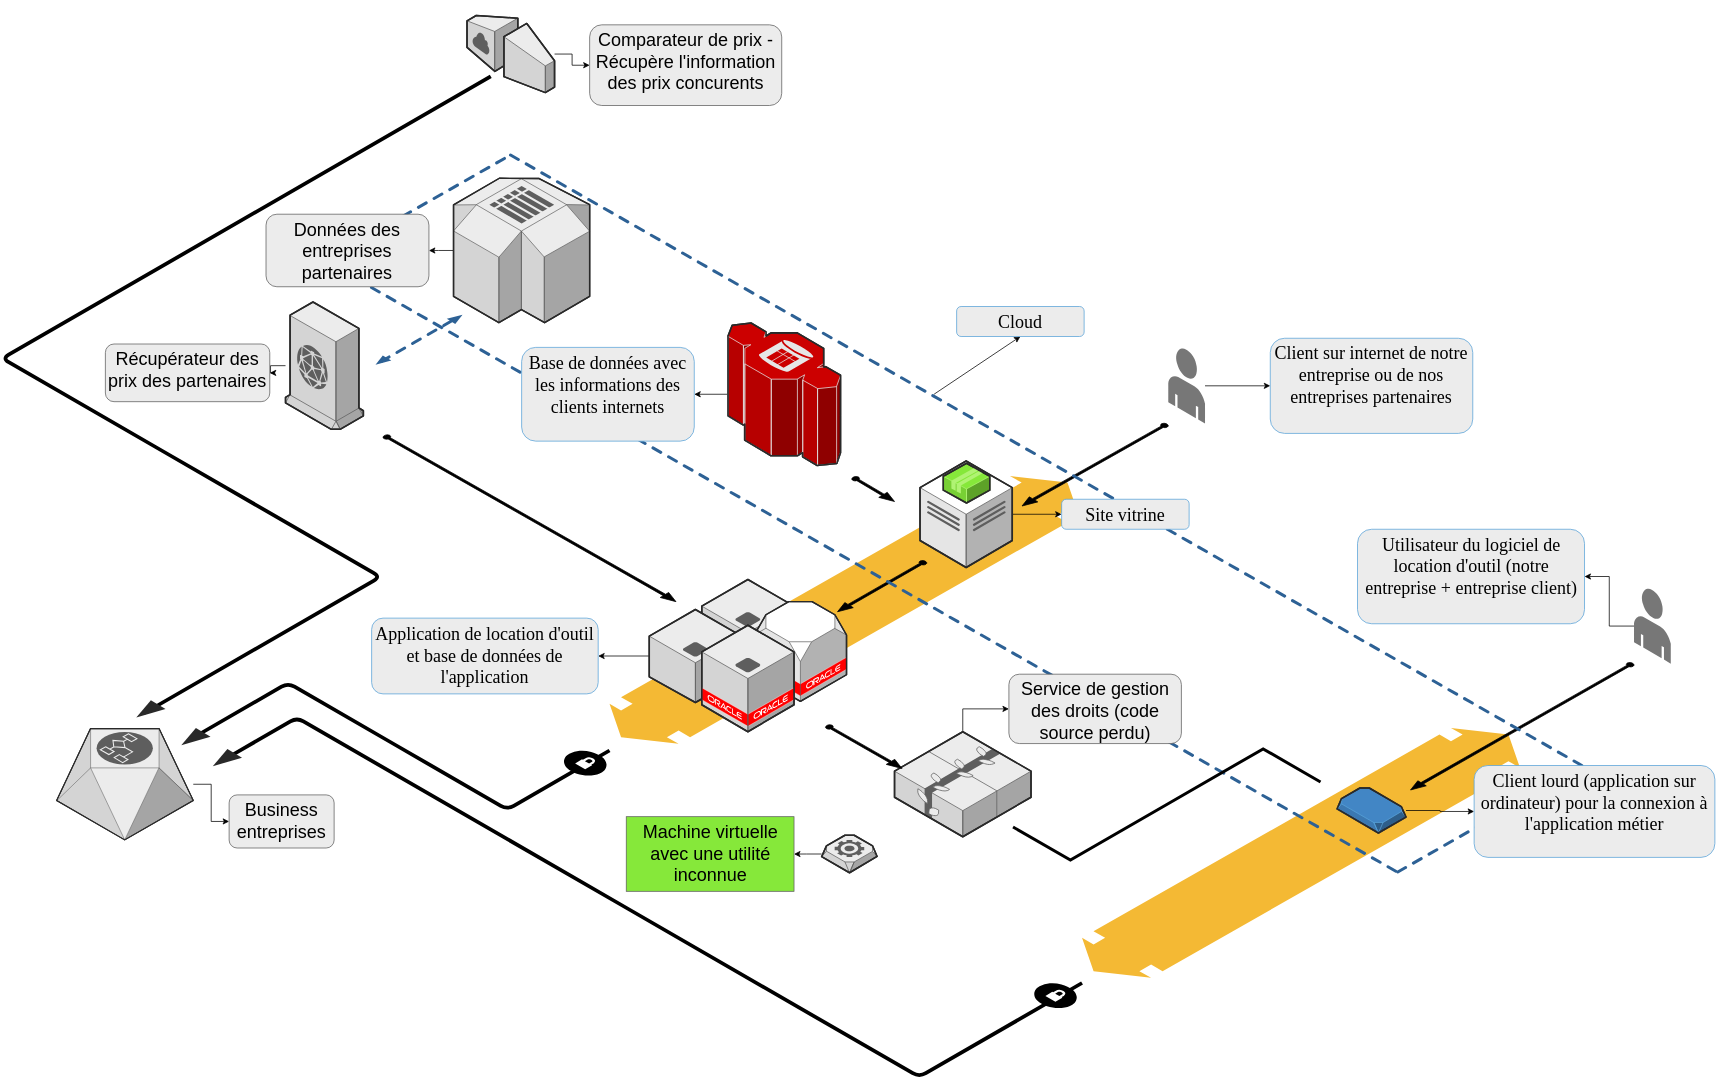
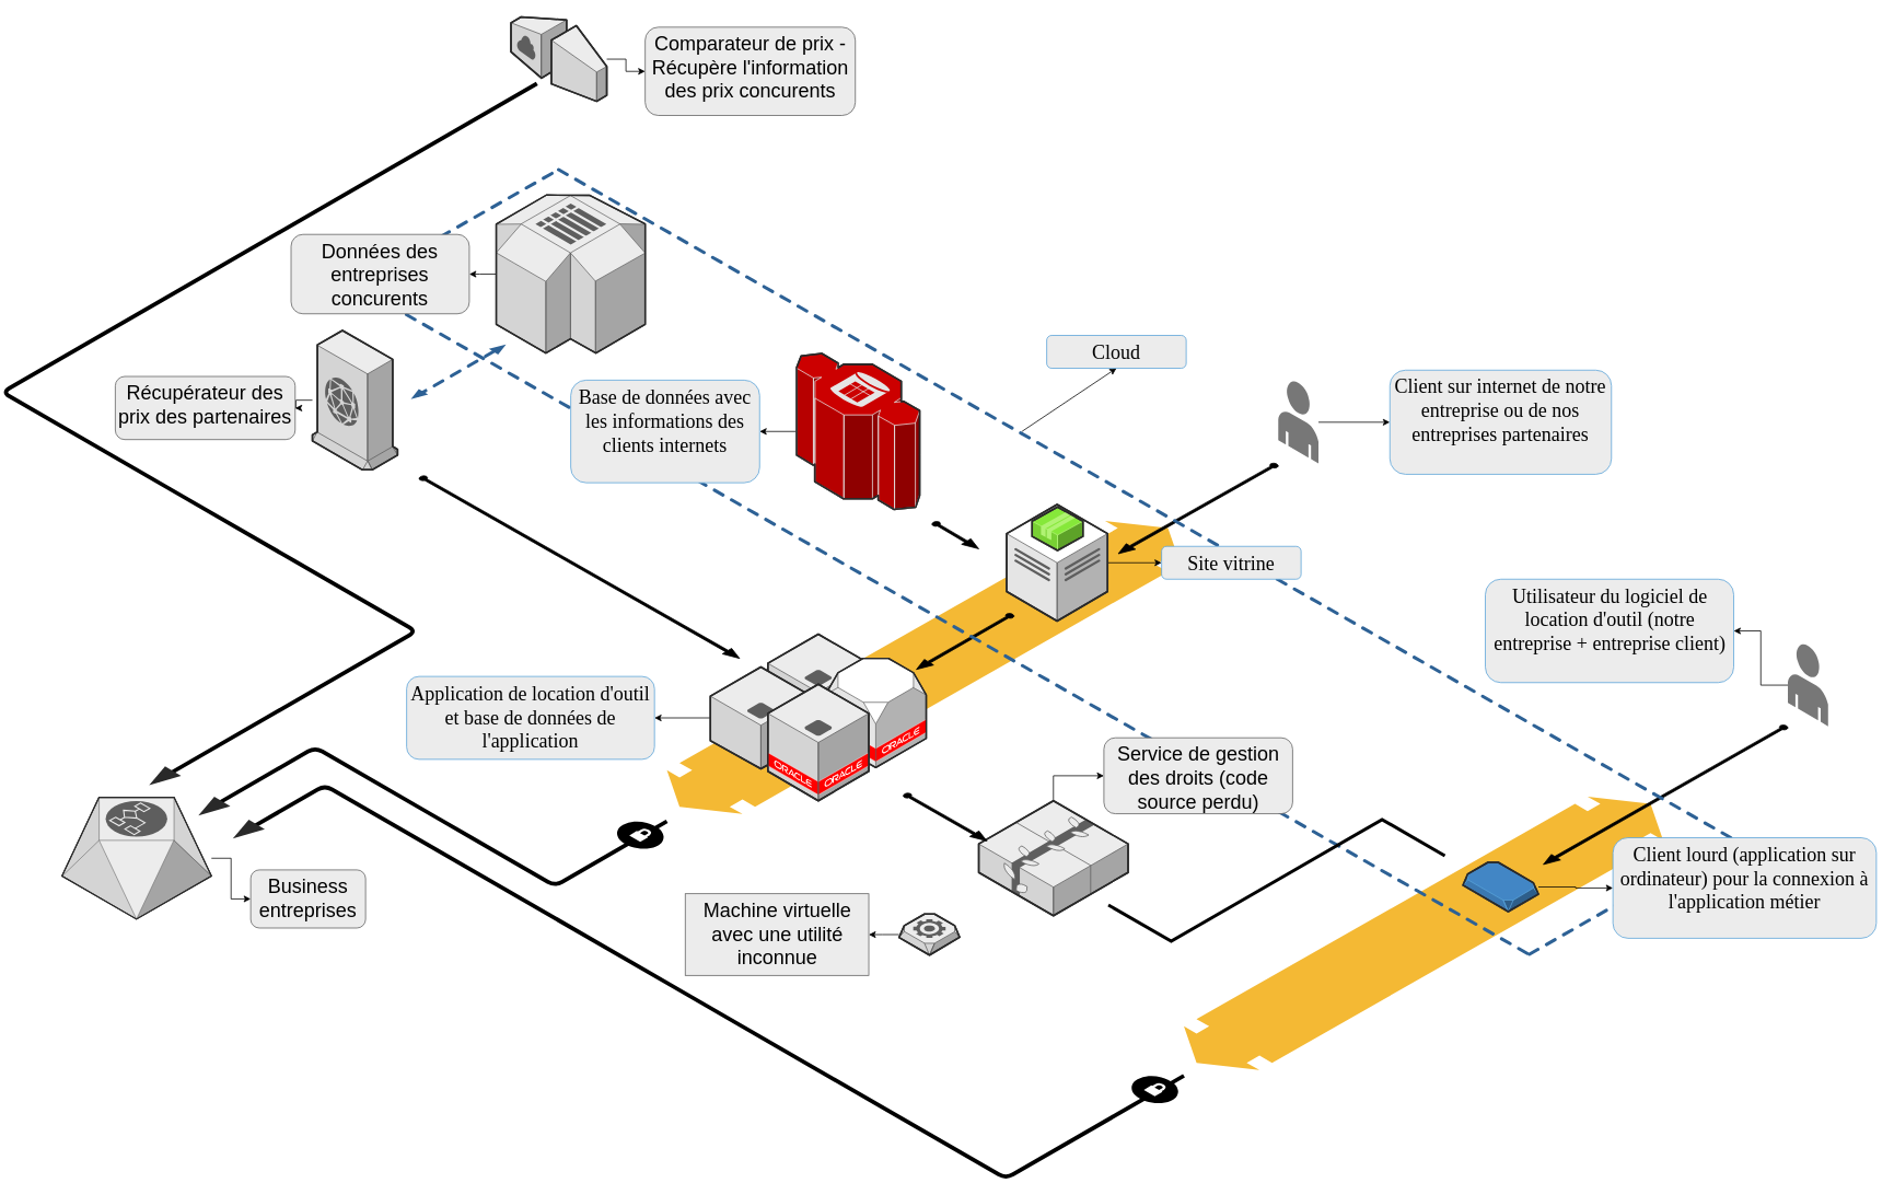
- <mxCell id="63" value="&lt;font style=&quot;font-size: 24px;&quot;&gt;Données des entreprises partenaires&lt;/font&gt;" style="whiteSpace=wrap;html=1;verticalAlign=top;fillColor=#ECECEC;strokeColor=#5E5E5E;strokeWidth=1;dashed=0;rounded=1;shadow=0;comic=0;" vertex="1" parent="1"><mxGeometry x="299.2" y="284.95" width="217.2" height="96.7" as="geometry" /></mxCell>
+ <mxCell id="63" value="&lt;font style=&quot;font-size: 24px;&quot;&gt;Données des entreprises concurents&lt;/font&gt;" style="whiteSpace=wrap;html=1;verticalAlign=top;fillColor=#ECECEC;strokeColor=#5E5E5E;strokeWidth=1;dashed=0;rounded=1;shadow=0;comic=0;" vertex="1" parent="1"><mxGeometry x="299.2" y="284.95" width="217.2" height="96.7" as="geometry" /></mxCell>
- <mxCell id="53" value="&lt;font style=&quot;font-size: 24px;&quot;&gt;Machine virtuelle avec une utilité inconnue&lt;/font&gt;" style="whiteSpace=wrap;html=1;verticalAlign=top;fillColor=#86e83a;strokeColor=#5E5E5E;strokeWidth=1;dashed=0;" vertex="1" parent="1"><mxGeometry x="779.5" y="1088.25" width="223.7" height="99.5" as="geometry" /></mxCell>
+ <mxCell id="53" value="&lt;font style=&quot;font-size: 24px;&quot;&gt;Machine virtuelle avec une utilité inconnue&lt;/font&gt;" style="whiteSpace=wrap;html=1;verticalAlign=top;fillColor=#ECECEC;strokeColor=#5E5E5E;strokeWidth=1;dashed=0;" vertex="1" parent="1"><mxGeometry x="779.5" y="1088.25" width="223.7" height="99.5" as="geometry" /></mxCell>
